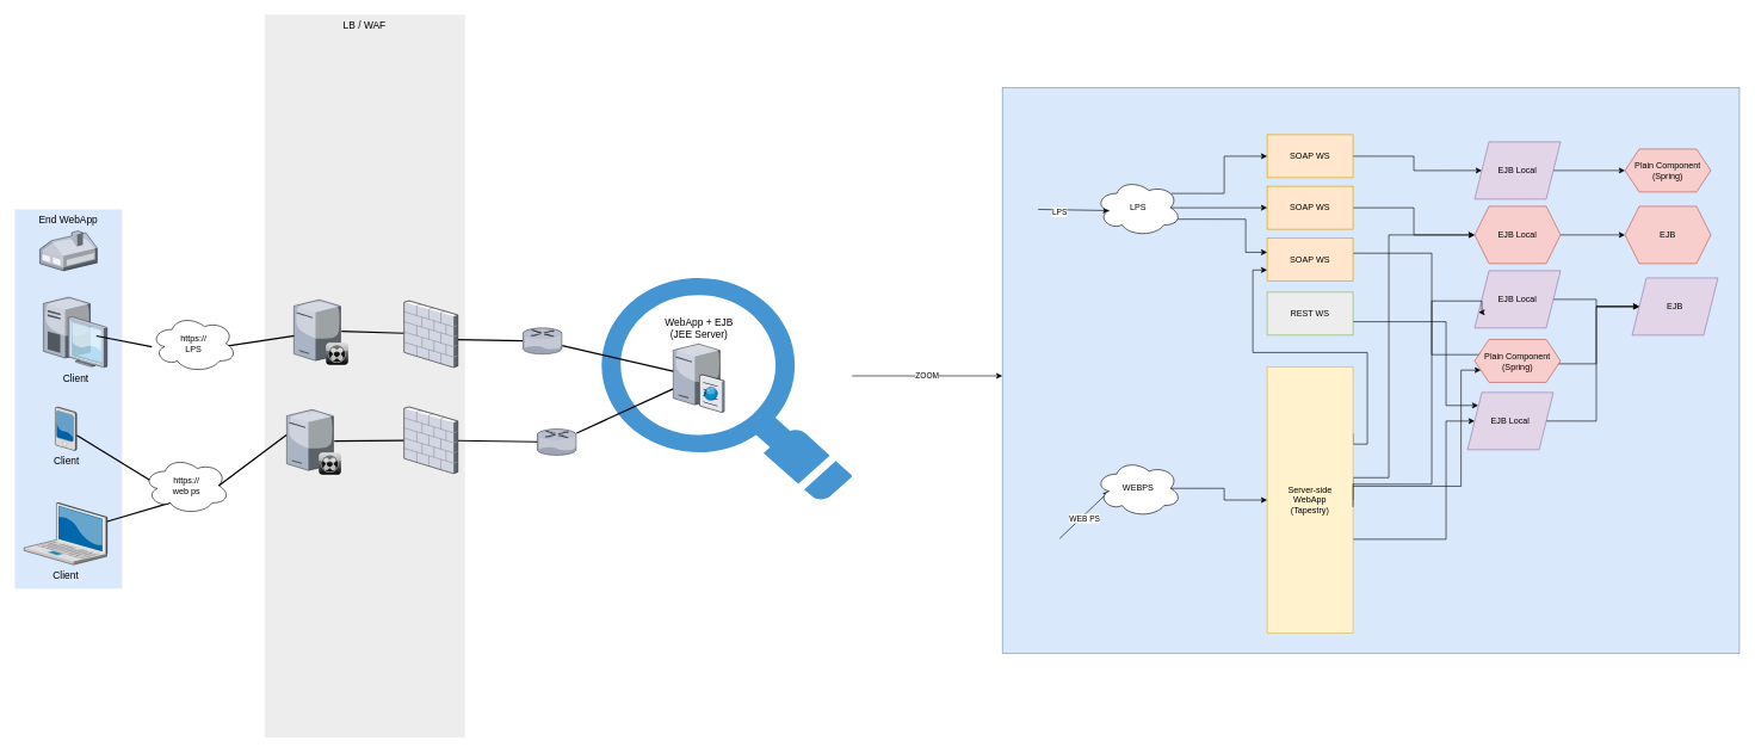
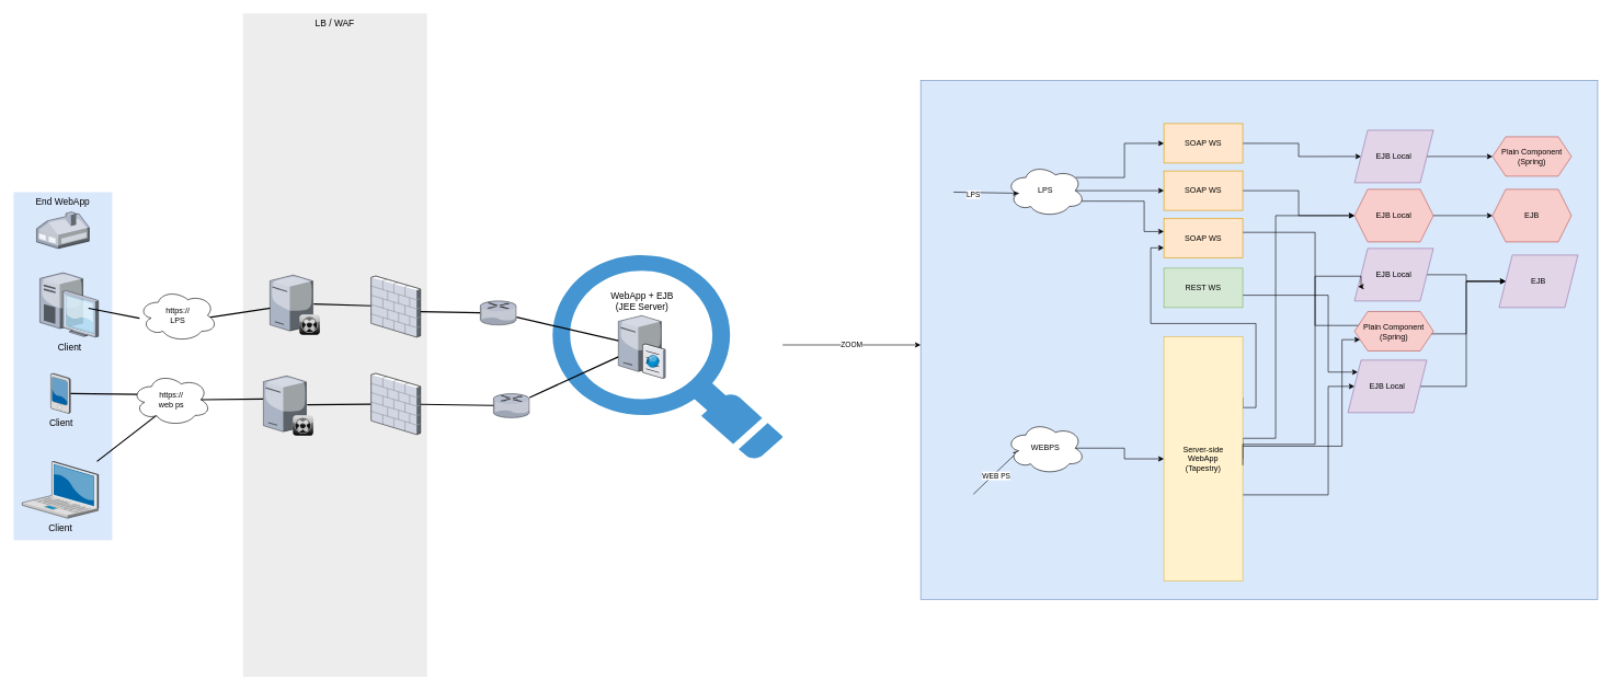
- <mxCell id="21" value="REST WS" style="rounded=0;whiteSpace=wrap;html=1;fillColor=#ededed;strokeColor=#82b366;" parent="1" vertex="1"><mxGeometry x="1770" y="407.75" width="120" height="60" as="geometry" /></mxCell>
+ <mxCell id="21" value="REST WS" style="rounded=0;whiteSpace=wrap;html=1;fillColor=#d5e8d4;strokeColor=#82b366;" parent="1" vertex="1"><mxGeometry x="1770" y="407.75" width="120" height="60" as="geometry" /></mxCell>
- <mxCell id="54" value="https://&lt;br&gt;web ps" style="ellipse;shape=cloud;whiteSpace=wrap;html=1;" parent="1" vertex="1"><mxGeometry x="200" y="638" width="120" height="80" as="geometry" /></mxCell>
+ <mxCell id="54" value="https://&lt;br&gt;web ps" style="ellipse;shape=cloud;whiteSpace=wrap;html=1;" parent="1" vertex="1"><mxGeometry x="200" y="568" width="120" height="80" as="geometry" /></mxCell>
